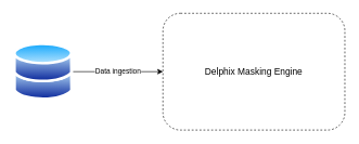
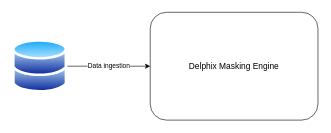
- <mxCell id="2" value="Delphix Masking Engine" style="rounded=1;whiteSpace=wrap;html=1;fontSize=14;dashed=1;" vertex="1" parent="1"><mxGeometry x="250" y="20" width="280" height="180" as="geometry" /></mxCell>
+ <mxCell id="2" value="Delphix Masking Engine" style="rounded=1;whiteSpace=wrap;html=1;fontSize=14;" vertex="1" parent="1"><mxGeometry x="250" y="20" width="280" height="180" as="geometry" /></mxCell>
